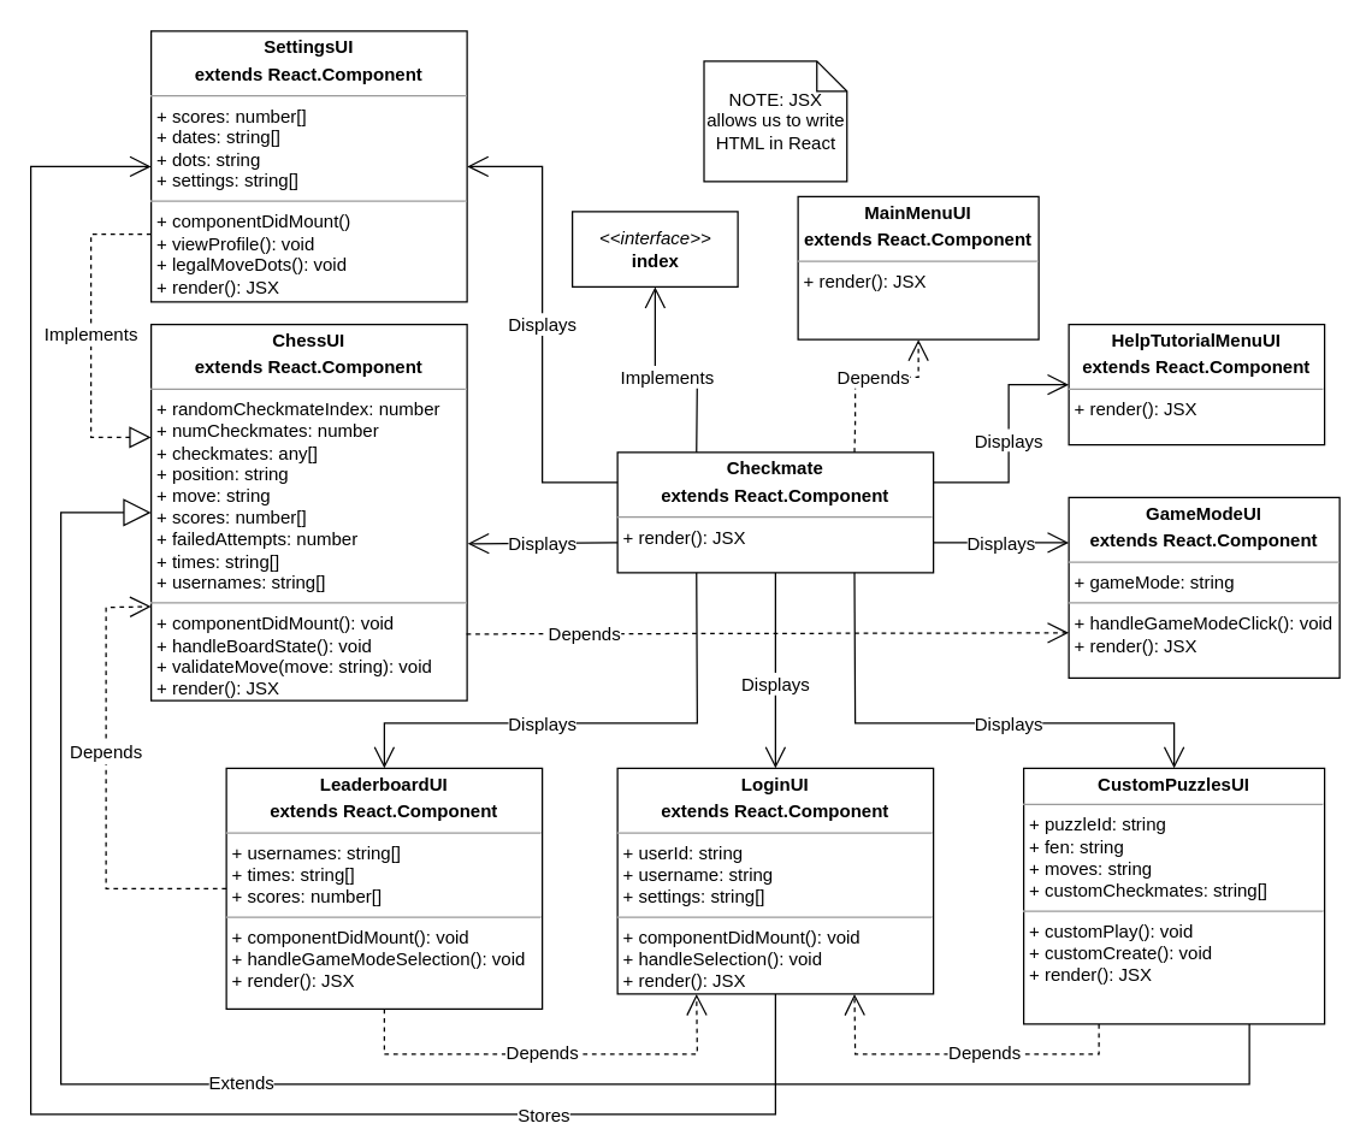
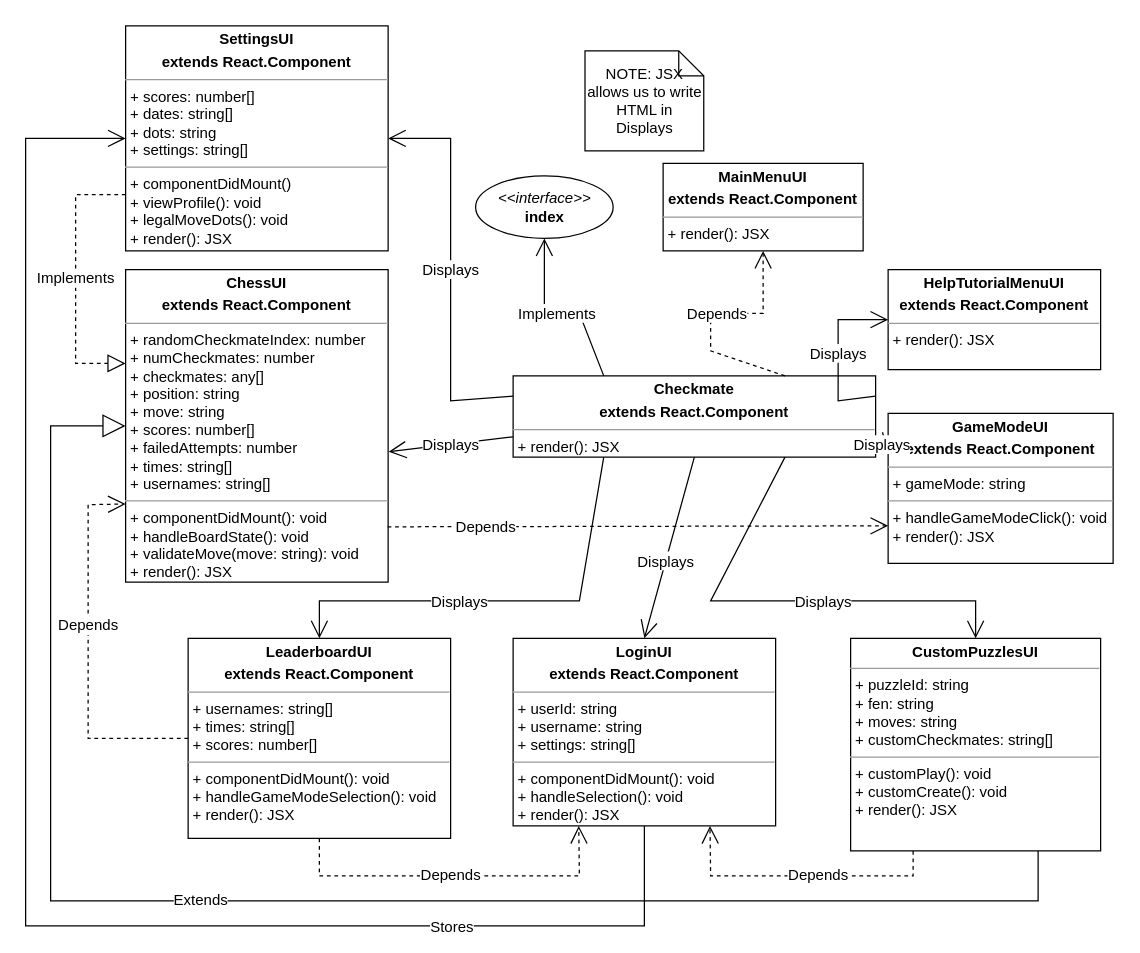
- <mxCell id="27" value="NOTE: JSX allows us to write HTML in React" style="shape=note;size=20;whiteSpace=wrap;html=1;fontFamily=Helvetica;fontSize=12;fontColor=default;" parent="1" vertex="1"><mxGeometry x="467.5" y="40" width="95" height="80" as="geometry" /></mxCell>
+ <mxCell id="27" value="NOTE: JSX allows us to write HTML in Displays" style="shape=note;size=20;whiteSpace=wrap;html=1;fontFamily=Helvetica;fontSize=12;fontColor=default;" parent="1" vertex="1"><mxGeometry x="467.5" y="40" width="95" height="80" as="geometry" /></mxCell>
- <mxCell id="11" value="&lt;i style=&quot;border-color: var(--border-color);&quot;&gt;&amp;lt;&amp;lt;interface&amp;gt;&amp;gt;&lt;/i&gt;&lt;br style=&quot;border-color: var(--border-color);&quot;&gt;&lt;b&gt;index&lt;/b&gt;" style="html=1;fontFamily=Helvetica;" parent="1" vertex="1"><mxGeometry x="380" y="140" width="110" height="50" as="geometry" /></mxCell>
+ <mxCell id="11" value="&lt;i style=&quot;border-color: var(--border-color);&quot;&gt;&amp;lt;&amp;lt;interface&amp;gt;&amp;gt;&lt;/i&gt;&lt;br style=&quot;border-color: var(--border-color);&quot;&gt;&lt;b&gt;index&lt;/b&gt;" style="ellipse;html=1;fontFamily=Helvetica;" parent="1" vertex="1"><mxGeometry x="380" y="140" width="110" height="50" as="geometry" /></mxCell>
- <mxCell id="10" value="&lt;p style=&quot;margin:0px;margin-top:4px;text-align:center;&quot;&gt;&lt;b&gt;MainMenuUI&lt;/b&gt;&lt;/p&gt;&lt;p style=&quot;margin:0px;margin-top:4px;text-align:center;&quot;&gt;&lt;b style=&quot;border-color: var(--border-color);&quot;&gt;extends React.Component&lt;/b&gt;&lt;b&gt;&lt;br&gt;&lt;/b&gt;&lt;/p&gt;&lt;hr size=&quot;1&quot;&gt;&lt;p style=&quot;margin:0px;margin-left:4px;&quot;&gt;+ render(): JSX&lt;br&gt;&lt;/p&gt;" style="verticalAlign=top;align=left;overflow=fill;fontSize=12;fontFamily=Helvetica;html=1;" parent="1" vertex="1"><mxGeometry x="530" y="130" width="160" height="95" as="geometry" /></mxCell>
+ <mxCell id="10" value="&lt;p style=&quot;margin:0px;margin-top:4px;text-align:center;&quot;&gt;&lt;b&gt;MainMenuUI&lt;/b&gt;&lt;/p&gt;&lt;p style=&quot;margin:0px;margin-top:4px;text-align:center;&quot;&gt;&lt;b style=&quot;border-color: var(--border-color);&quot;&gt;extends React.Component&lt;/b&gt;&lt;b&gt;&lt;br&gt;&lt;/b&gt;&lt;/p&gt;&lt;hr size=&quot;1&quot;&gt;&lt;p style=&quot;margin:0px;margin-left:4px;&quot;&gt;+ render(): JSX&lt;br&gt;&lt;/p&gt;" style="verticalAlign=top;align=left;overflow=fill;fontSize=12;fontFamily=Helvetica;html=1;" parent="1" vertex="1"><mxGeometry x="530" y="130" width="160" height="70" as="geometry" /></mxCell>
- <mxCell id="7" value="&lt;p style=&quot;margin:0px;margin-top:4px;text-align:center;&quot;&gt;&lt;b style=&quot;border-color: var(--border-color);&quot;&gt;Checkmate&lt;/b&gt;&lt;/p&gt;&lt;p style=&quot;margin:0px;margin-top:4px;text-align:center;&quot;&gt;&lt;b style=&quot;border-color: var(--border-color);&quot;&gt;&lt;b style=&quot;border-color: var(--border-color);&quot;&gt;extends React.Component&lt;/b&gt;&lt;br&gt;&lt;/b&gt;&lt;/p&gt;&lt;hr size=&quot;1&quot;&gt;&lt;p style=&quot;margin:0px;margin-left:4px;&quot;&gt;+ render(): JSX&lt;br&gt;&lt;/p&gt;" style="verticalAlign=top;align=left;overflow=fill;fontSize=12;fontFamily=Helvetica;html=1;" parent="1" vertex="1"><mxGeometry x="410" y="300" width="210" height="80" as="geometry" /></mxCell>
+ <mxCell id="7" value="&lt;p style=&quot;margin:0px;margin-top:4px;text-align:center;&quot;&gt;&lt;b style=&quot;border-color: var(--border-color);&quot;&gt;Checkmate&lt;/b&gt;&lt;/p&gt;&lt;p style=&quot;margin:0px;margin-top:4px;text-align:center;&quot;&gt;&lt;b style=&quot;border-color: var(--border-color);&quot;&gt;&lt;b style=&quot;border-color: var(--border-color);&quot;&gt;extends React.Component&lt;/b&gt;&lt;br&gt;&lt;/b&gt;&lt;/p&gt;&lt;hr size=&quot;1&quot;&gt;&lt;p style=&quot;margin:0px;margin-left:4px;&quot;&gt;+ render(): JSX&lt;br&gt;&lt;/p&gt;" style="verticalAlign=top;align=left;overflow=fill;fontSize=12;fontFamily=Helvetica;html=1;" parent="1" vertex="1"><mxGeometry x="410" y="300" width="290" height="65" as="geometry" /></mxCell>
